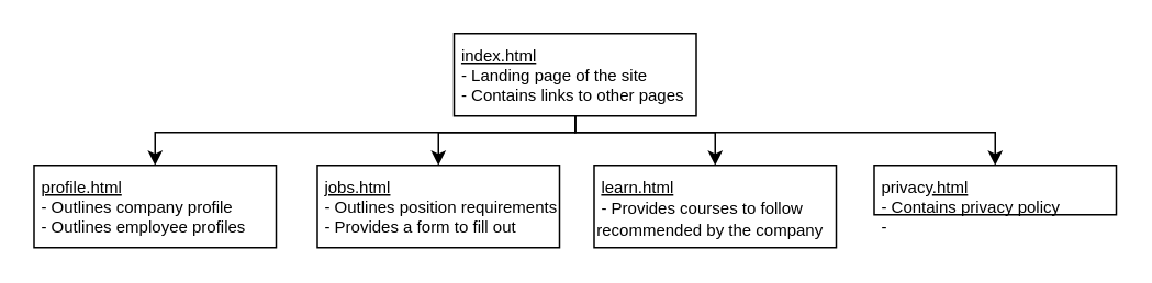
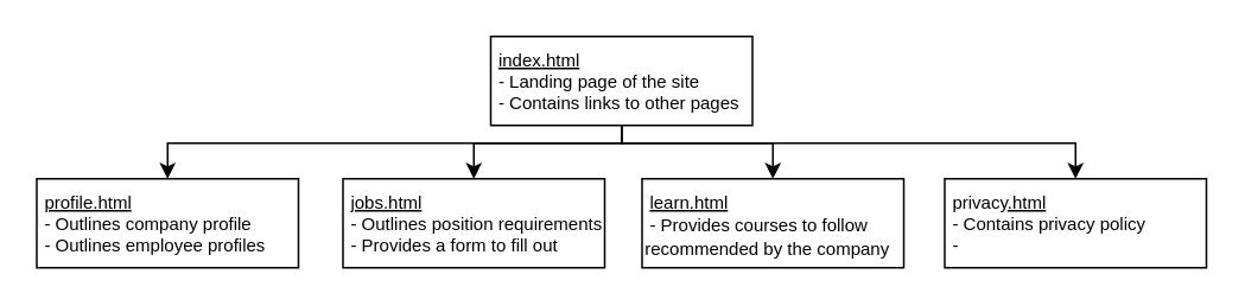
- <mxCell id="10" value="&lt;div style=&quot;line-height: 100%;&quot;&gt;&lt;font style=&quot;font-size: 10px; line-height: 100%;&quot;&gt;&amp;nbsp;privacy&lt;u&gt;.html&lt;/u&gt;&lt;/font&gt;&lt;div&gt;&lt;font style=&quot;font-size: 10px; line-height: 100%;&quot;&gt;&amp;nbsp;- Contains privacy policy&lt;/font&gt;&lt;/div&gt;&lt;div&gt;&lt;font style=&quot;font-size: 10px; line-height: 100%;&quot;&gt;&amp;nbsp;-&amp;nbsp;&lt;/font&gt;&lt;/div&gt;&lt;/div&gt;" style="rounded=0;whiteSpace=wrap;html=1;align=left;verticalAlign=top;" vertex="1" parent="1"><mxGeometry x="530" y="100" width="147" height="30" as="geometry" /></mxCell>
+ <mxCell id="10" value="&lt;div style=&quot;line-height: 100%;&quot;&gt;&lt;font style=&quot;font-size: 10px; line-height: 100%;&quot;&gt;&amp;nbsp;privacy&lt;u&gt;.html&lt;/u&gt;&lt;/font&gt;&lt;div&gt;&lt;font style=&quot;font-size: 10px; line-height: 100%;&quot;&gt;&amp;nbsp;- Contains privacy policy&lt;/font&gt;&lt;/div&gt;&lt;div&gt;&lt;font style=&quot;font-size: 10px; line-height: 100%;&quot;&gt;&amp;nbsp;-&amp;nbsp;&lt;/font&gt;&lt;/div&gt;&lt;/div&gt;" style="rounded=0;whiteSpace=wrap;html=1;align=left;verticalAlign=top;" vertex="1" parent="1"><mxGeometry x="530" y="100" width="147" height="50" as="geometry" /></mxCell>
